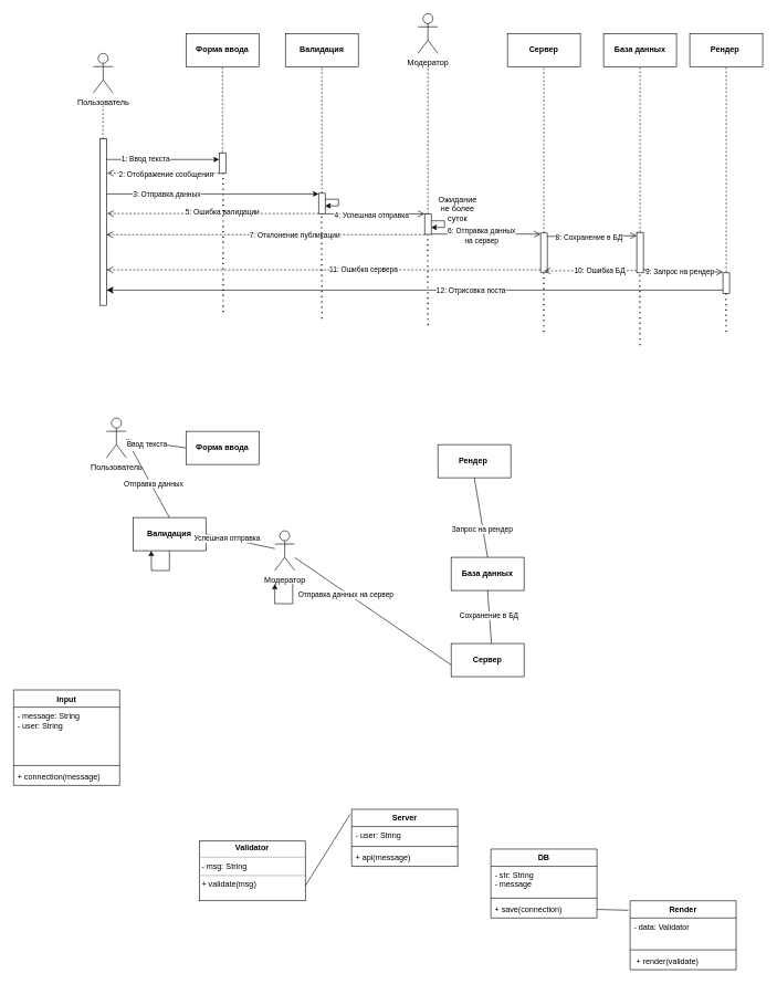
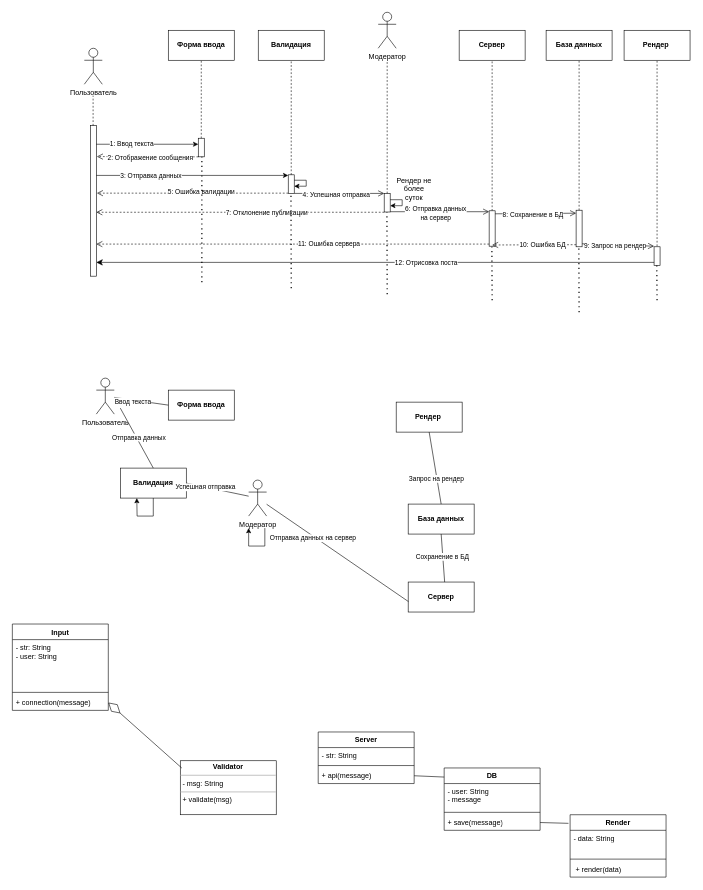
- <mxCell id="49" value="Ожидание не более суток" style="text;html=1;strokeColor=none;fillColor=none;align=center;verticalAlign=middle;whiteSpace=wrap;rounded=0;" parent="1" vertex="1"><mxGeometry x="660" y="300" width="60" height="30" as="geometry" /></mxCell>
+ <mxCell id="49" value="Рендер не более суток" style="text;html=1;strokeColor=none;fillColor=none;align=center;verticalAlign=middle;whiteSpace=wrap;rounded=0;" parent="1" vertex="1"><mxGeometry x="660" y="300" width="60" height="30" as="geometry" /></mxCell>
- <mxCell id="78" value="- message: String&lt;br&gt;- user: String" style="text;strokeColor=none;fillColor=none;align=left;verticalAlign=top;spacingLeft=4;spacingRight=4;overflow=hidden;rotatable=0;points=[[0,0.5],[1,0.5]];portConstraint=eastwest;whiteSpace=wrap;html=1;" parent="77" vertex="1"><mxGeometry y="26" width="160" height="84" as="geometry" /></mxCell>
+ <mxCell id="78" value="- str: String&lt;br&gt;- user: String" style="text;strokeColor=none;fillColor=none;align=left;verticalAlign=top;spacingLeft=4;spacingRight=4;overflow=hidden;rotatable=0;points=[[0,0.5],[1,0.5]];portConstraint=eastwest;whiteSpace=wrap;html=1;" parent="77" vertex="1"><mxGeometry y="26" width="160" height="84" as="geometry" /></mxCell>
+ <mxCell id="82" value="" style="endArrow=diamondThin;endFill=0;endSize=24;html=1;rounded=0;entryX=1;entryY=0.5;entryDx=0;entryDy=0;exitX=0.016;exitY=0.135;exitDx=0;exitDy=0;exitPerimeter=0;" parent="1" source="81" target="80" edge="1"><mxGeometry width="160" relative="1" as="geometry"><mxPoint x="255" y="1060" as="sourcePoint" /><mxPoint x="415" y="1060" as="targetPoint" /></mxGeometry></mxCell>
- <mxCell id="84" value="- user: String" style="text;strokeColor=none;fillColor=none;align=left;verticalAlign=top;spacingLeft=4;spacingRight=4;overflow=hidden;rotatable=0;points=[[0,0.5],[1,0.5]];portConstraint=eastwest;whiteSpace=wrap;html=1;" parent="83" vertex="1"><mxGeometry y="26" width="160" height="26" as="geometry" /></mxCell>
+ <mxCell id="84" value="- str: String" style="text;strokeColor=none;fillColor=none;align=left;verticalAlign=top;spacingLeft=4;spacingRight=4;overflow=hidden;rotatable=0;points=[[0,0.5],[1,0.5]];portConstraint=eastwest;whiteSpace=wrap;html=1;" parent="83" vertex="1"><mxGeometry y="26" width="160" height="26" as="geometry" /></mxCell>
- <mxCell id="91" value="" style="endArrow=none;html=1;rounded=0;entryX=1;entryY=0.75;entryDx=0;entryDy=0;exitX=-0.014;exitY=0.086;exitDx=0;exitDy=0;exitPerimeter=0;" parent="1" source="83" target="81" edge="1"><mxGeometry width="50" height="50" relative="1" as="geometry"><mxPoint x="570" y="1040" as="sourcePoint" /><mxPoint x="620" y="990" as="targetPoint" /></mxGeometry></mxCell>
+ <mxCell id="92" value="" style="endArrow=none;html=1;rounded=0;entryX=1;entryY=0.5;entryDx=0;entryDy=0;exitX=0;exitY=0.146;exitDx=0;exitDy=0;exitPerimeter=0;" parent="1" source="87" target="86" edge="1"><mxGeometry width="50" height="50" relative="1" as="geometry"><mxPoint x="538" y="1237" as="sourcePoint" /><mxPoint x="470" y="1236" as="targetPoint" /></mxGeometry></mxCell>
- <mxCell id="88" value="- str: String&lt;br&gt;- message" style="text;strokeColor=none;fillColor=none;align=left;verticalAlign=top;spacingLeft=4;spacingRight=4;overflow=hidden;rotatable=0;points=[[0,0.5],[1,0.5]];portConstraint=eastwest;whiteSpace=wrap;html=1;" parent="87" vertex="1"><mxGeometry y="26" width="160" height="44" as="geometry" /></mxCell>
+ <mxCell id="88" value="- user: String&lt;br&gt;- message" style="text;strokeColor=none;fillColor=none;align=left;verticalAlign=top;spacingLeft=4;spacingRight=4;overflow=hidden;rotatable=0;points=[[0,0.5],[1,0.5]];portConstraint=eastwest;whiteSpace=wrap;html=1;" parent="87" vertex="1"><mxGeometry y="26" width="160" height="44" as="geometry" /></mxCell>
- <mxCell id="90" value="+ save(connection)" style="text;strokeColor=none;fillColor=none;align=left;verticalAlign=top;spacingLeft=4;spacingRight=4;overflow=hidden;rotatable=0;points=[[0,0.5],[1,0.5]];portConstraint=eastwest;whiteSpace=wrap;html=1;" parent="87" vertex="1"><mxGeometry y="78" width="160" height="26" as="geometry" /></mxCell>
+ <mxCell id="90" value="+ save(message)" style="text;strokeColor=none;fillColor=none;align=left;verticalAlign=top;spacingLeft=4;spacingRight=4;overflow=hidden;rotatable=0;points=[[0,0.5],[1,0.5]];portConstraint=eastwest;whiteSpace=wrap;html=1;" parent="87" vertex="1"><mxGeometry y="78" width="160" height="26" as="geometry" /></mxCell>
- <mxCell id="94" value="- data: Validator" style="text;strokeColor=none;fillColor=none;align=left;verticalAlign=top;spacingLeft=4;spacingRight=4;overflow=hidden;rotatable=0;points=[[0,0.5],[1,0.5]];portConstraint=eastwest;whiteSpace=wrap;html=1;" parent="93" vertex="1"><mxGeometry y="26" width="160" height="44" as="geometry" /></mxCell>
+ <mxCell id="94" value="- data: String" style="text;strokeColor=none;fillColor=none;align=left;verticalAlign=top;spacingLeft=4;spacingRight=4;overflow=hidden;rotatable=0;points=[[0,0.5],[1,0.5]];portConstraint=eastwest;whiteSpace=wrap;html=1;" parent="93" vertex="1"><mxGeometry y="26" width="160" height="44" as="geometry" /></mxCell>
- <mxCell id="96" value="&amp;nbsp;+ render(validate)" style="text;strokeColor=none;fillColor=none;align=left;verticalAlign=top;spacingLeft=4;spacingRight=4;overflow=hidden;rotatable=0;points=[[0,0.5],[1,0.5]];portConstraint=eastwest;whiteSpace=wrap;html=1;" parent="93" vertex="1"><mxGeometry y="78" width="160" height="26" as="geometry" /></mxCell>
+ <mxCell id="96" value="&amp;nbsp;+ render(data)" style="text;strokeColor=none;fillColor=none;align=left;verticalAlign=top;spacingLeft=4;spacingRight=4;overflow=hidden;rotatable=0;points=[[0,0.5],[1,0.5]];portConstraint=eastwest;whiteSpace=wrap;html=1;" parent="93" vertex="1"><mxGeometry y="78" width="160" height="26" as="geometry" /></mxCell>
